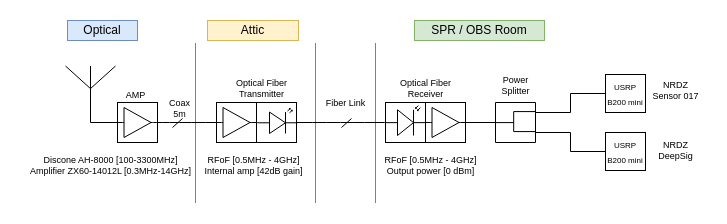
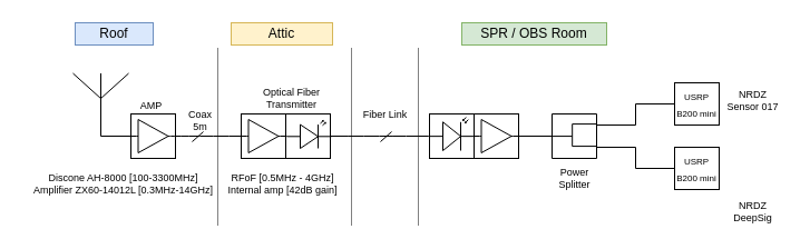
- <mxCell id="25" value="Optical" style="text;html=1;strokeColor=#6c8ebf;fillColor=#dae8fc;align=center;verticalAlign=middle;whiteSpace=wrap;rounded=0;" parent="1" vertex="1"><mxGeometry x="67" y="20" width="70" height="20" as="geometry" /></mxCell>
+ <mxCell id="25" value="Roof" style="text;html=1;strokeColor=#6c8ebf;fillColor=#dae8fc;align=center;verticalAlign=middle;whiteSpace=wrap;rounded=0;" parent="1" vertex="1"><mxGeometry x="67" y="20" width="70" height="20" as="geometry" /></mxCell>
- <mxCell id="39" value="Optical Fiber&lt;br&gt;Receiver" style="text;html=1;resizable=0;points=[];autosize=1;align=center;verticalAlign=top;spacingTop=-4;fontSize=9;" vertex="1" parent="1"><mxGeometry x="390" y="75" width="70" height="20" as="geometry" /></mxCell>
- <mxCell id="13" value="Power&lt;br&gt;Splitter" style="text;html=1;resizable=0;points=[];autosize=1;align=center;verticalAlign=middle;spacingTop=-4;fontSize=9;" parent="1" vertex="1"><mxGeometry x="495" y="77" width="40" height="20" as="geometry" /></mxCell>
+ <mxCell id="13" value="Power&lt;br&gt;Splitter" style="text;html=1;resizable=0;points=[];autosize=1;align=center;verticalAlign=middle;spacingTop=-4;fontSize=9;" parent="1" vertex="1"><mxGeometry x="495" y="152" width="40" height="20" as="geometry" /></mxCell>
- <mxCell id="51" value="NRDZ&lt;br&gt;DeepSig" style="text;html=1;resizable=0;points=[];autosize=1;align=center;verticalAlign=middle;spacingTop=-4;fontSize=9;" vertex="1" parent="1"><mxGeometry x="650" y="142" width="50" height="20" as="geometry" /></mxCell>
+ <mxCell id="51" value="NRDZ&lt;br&gt;DeepSig" style="text;html=1;resizable=0;points=[];autosize=1;align=center;verticalAlign=middle;spacingTop=-4;fontSize=9;" vertex="1" parent="1"><mxGeometry x="650" y="182" width="50" height="20" as="geometry" /></mxCell>
- <mxCell id="40" value="RFoF [0.5MHz - 4GHz]&lt;br&gt;Output power [0 dBm]" style="text;html=1;resizable=0;points=[];autosize=1;align=center;verticalAlign=top;spacingTop=-4;fontSize=9;" vertex="1" parent="1"><mxGeometry x="375" y="152" width="110" height="20" as="geometry" /></mxCell>
